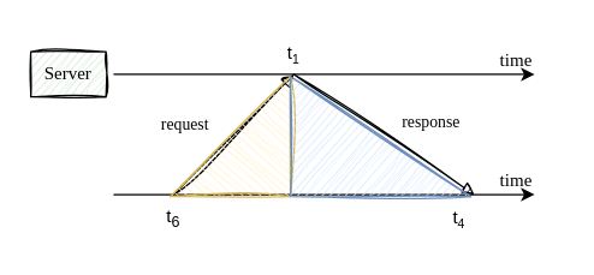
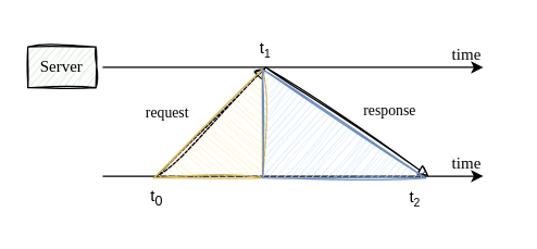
- <mxCell id="11" value="&lt;font face=&quot;Helvetica&quot;&gt;t&lt;sub&gt;6&lt;/sub&gt;&lt;/font&gt;" style="text;html=1;align=center;verticalAlign=middle;whiteSpace=wrap;rounded=0;fontFamily=Architects Daughter;fontSource=https%3A%2F%2Ffonts.googleapis.com%2Fcss%3Ffamily%3DArchitects%2BDaughter;" vertex="1" parent="1"><mxGeometry x="85" y="130.37" width="60" height="30" as="geometry" /></mxCell>
+ <mxCell id="11" value="&lt;font face=&quot;Helvetica&quot;&gt;t&lt;sub&gt;0&lt;/sub&gt;&lt;/font&gt;" style="text;html=1;align=center;verticalAlign=middle;whiteSpace=wrap;rounded=0;fontFamily=Architects Daughter;fontSource=https%3A%2F%2Ffonts.googleapis.com%2Fcss%3Ffamily%3DArchitects%2BDaughter;" vertex="1" parent="1"><mxGeometry x="85" y="130.37" width="60" height="30" as="geometry" /></mxCell>
- <mxCell id="12" value="&lt;font face=&quot;Helvetica&quot;&gt;t&lt;span style=&quot;font-size: 10px;&quot;&gt;&lt;sub&gt;4&lt;/sub&gt;&lt;/span&gt;&lt;/font&gt;" style="text;html=1;align=center;verticalAlign=middle;whiteSpace=wrap;rounded=0;fontFamily=Architects Daughter;fontSource=https%3A%2F%2Ffonts.googleapis.com%2Fcss%3Ffamily%3DArchitects%2BDaughter;" vertex="1" parent="1"><mxGeometry x="275" y="130.37" width="60" height="30" as="geometry" /></mxCell>
+ <mxCell id="12" value="&lt;font face=&quot;Helvetica&quot;&gt;t&lt;span style=&quot;font-size: 10px;&quot;&gt;&lt;sub&gt;2&lt;/sub&gt;&lt;/span&gt;&lt;/font&gt;" style="text;html=1;align=center;verticalAlign=middle;whiteSpace=wrap;rounded=0;fontFamily=Architects Daughter;fontSource=https%3A%2F%2Ffonts.googleapis.com%2Fcss%3Ffamily%3DArchitects%2BDaughter;" vertex="1" parent="1"><mxGeometry x="275" y="130.37" width="60" height="30" as="geometry" /></mxCell>
